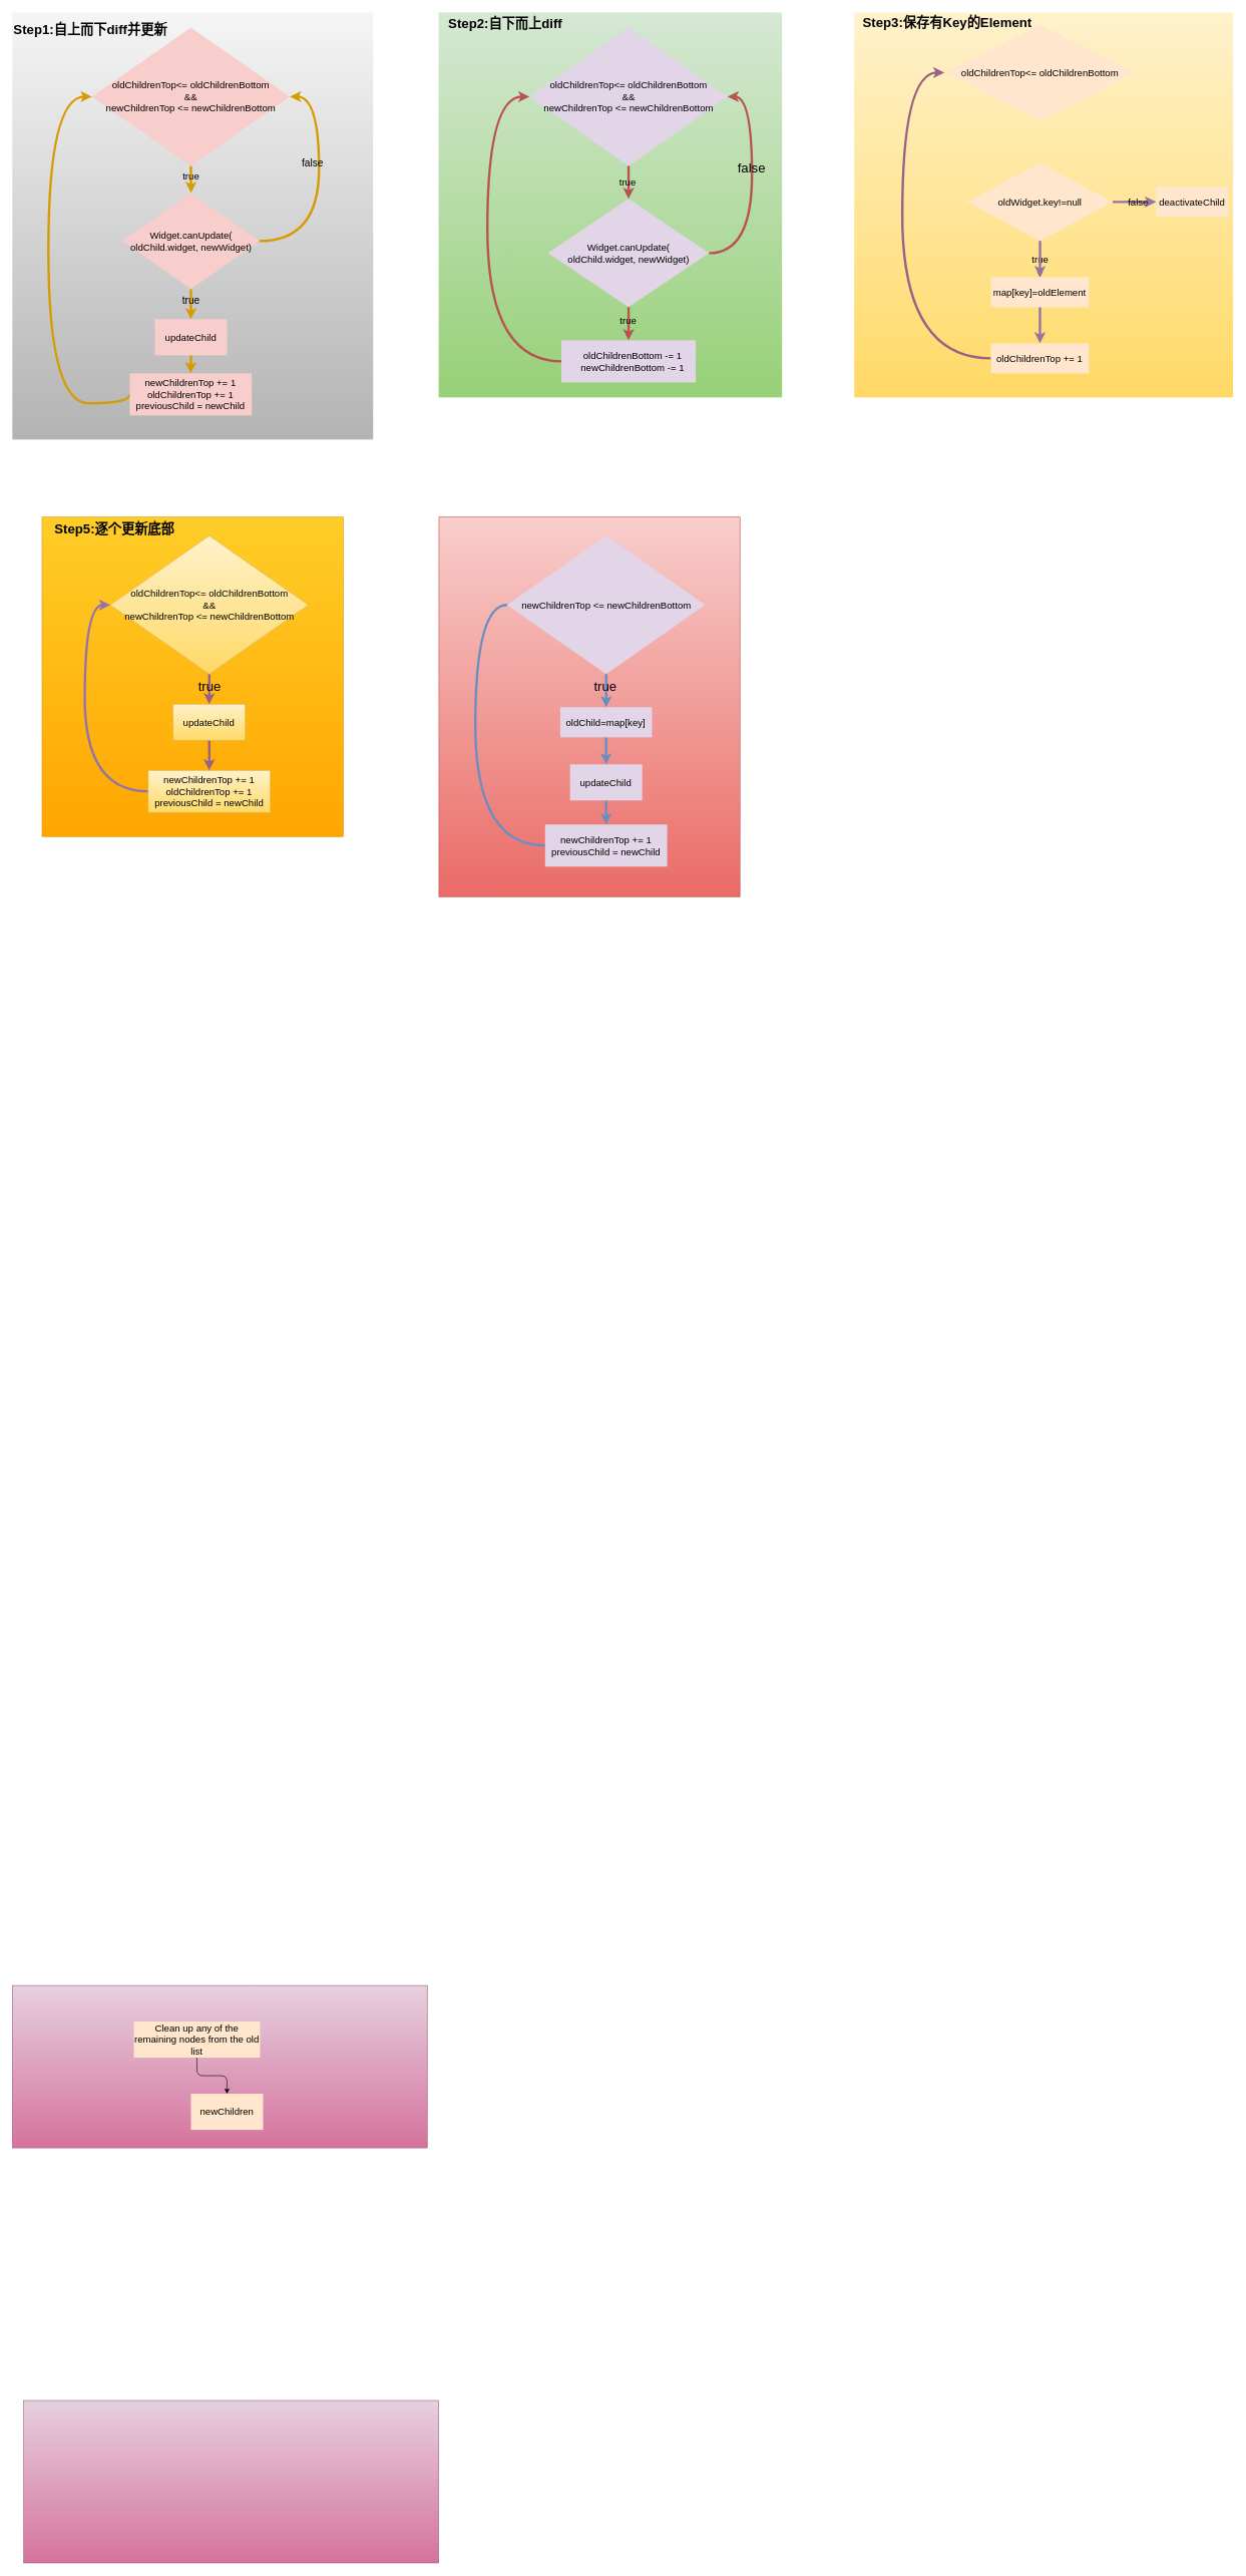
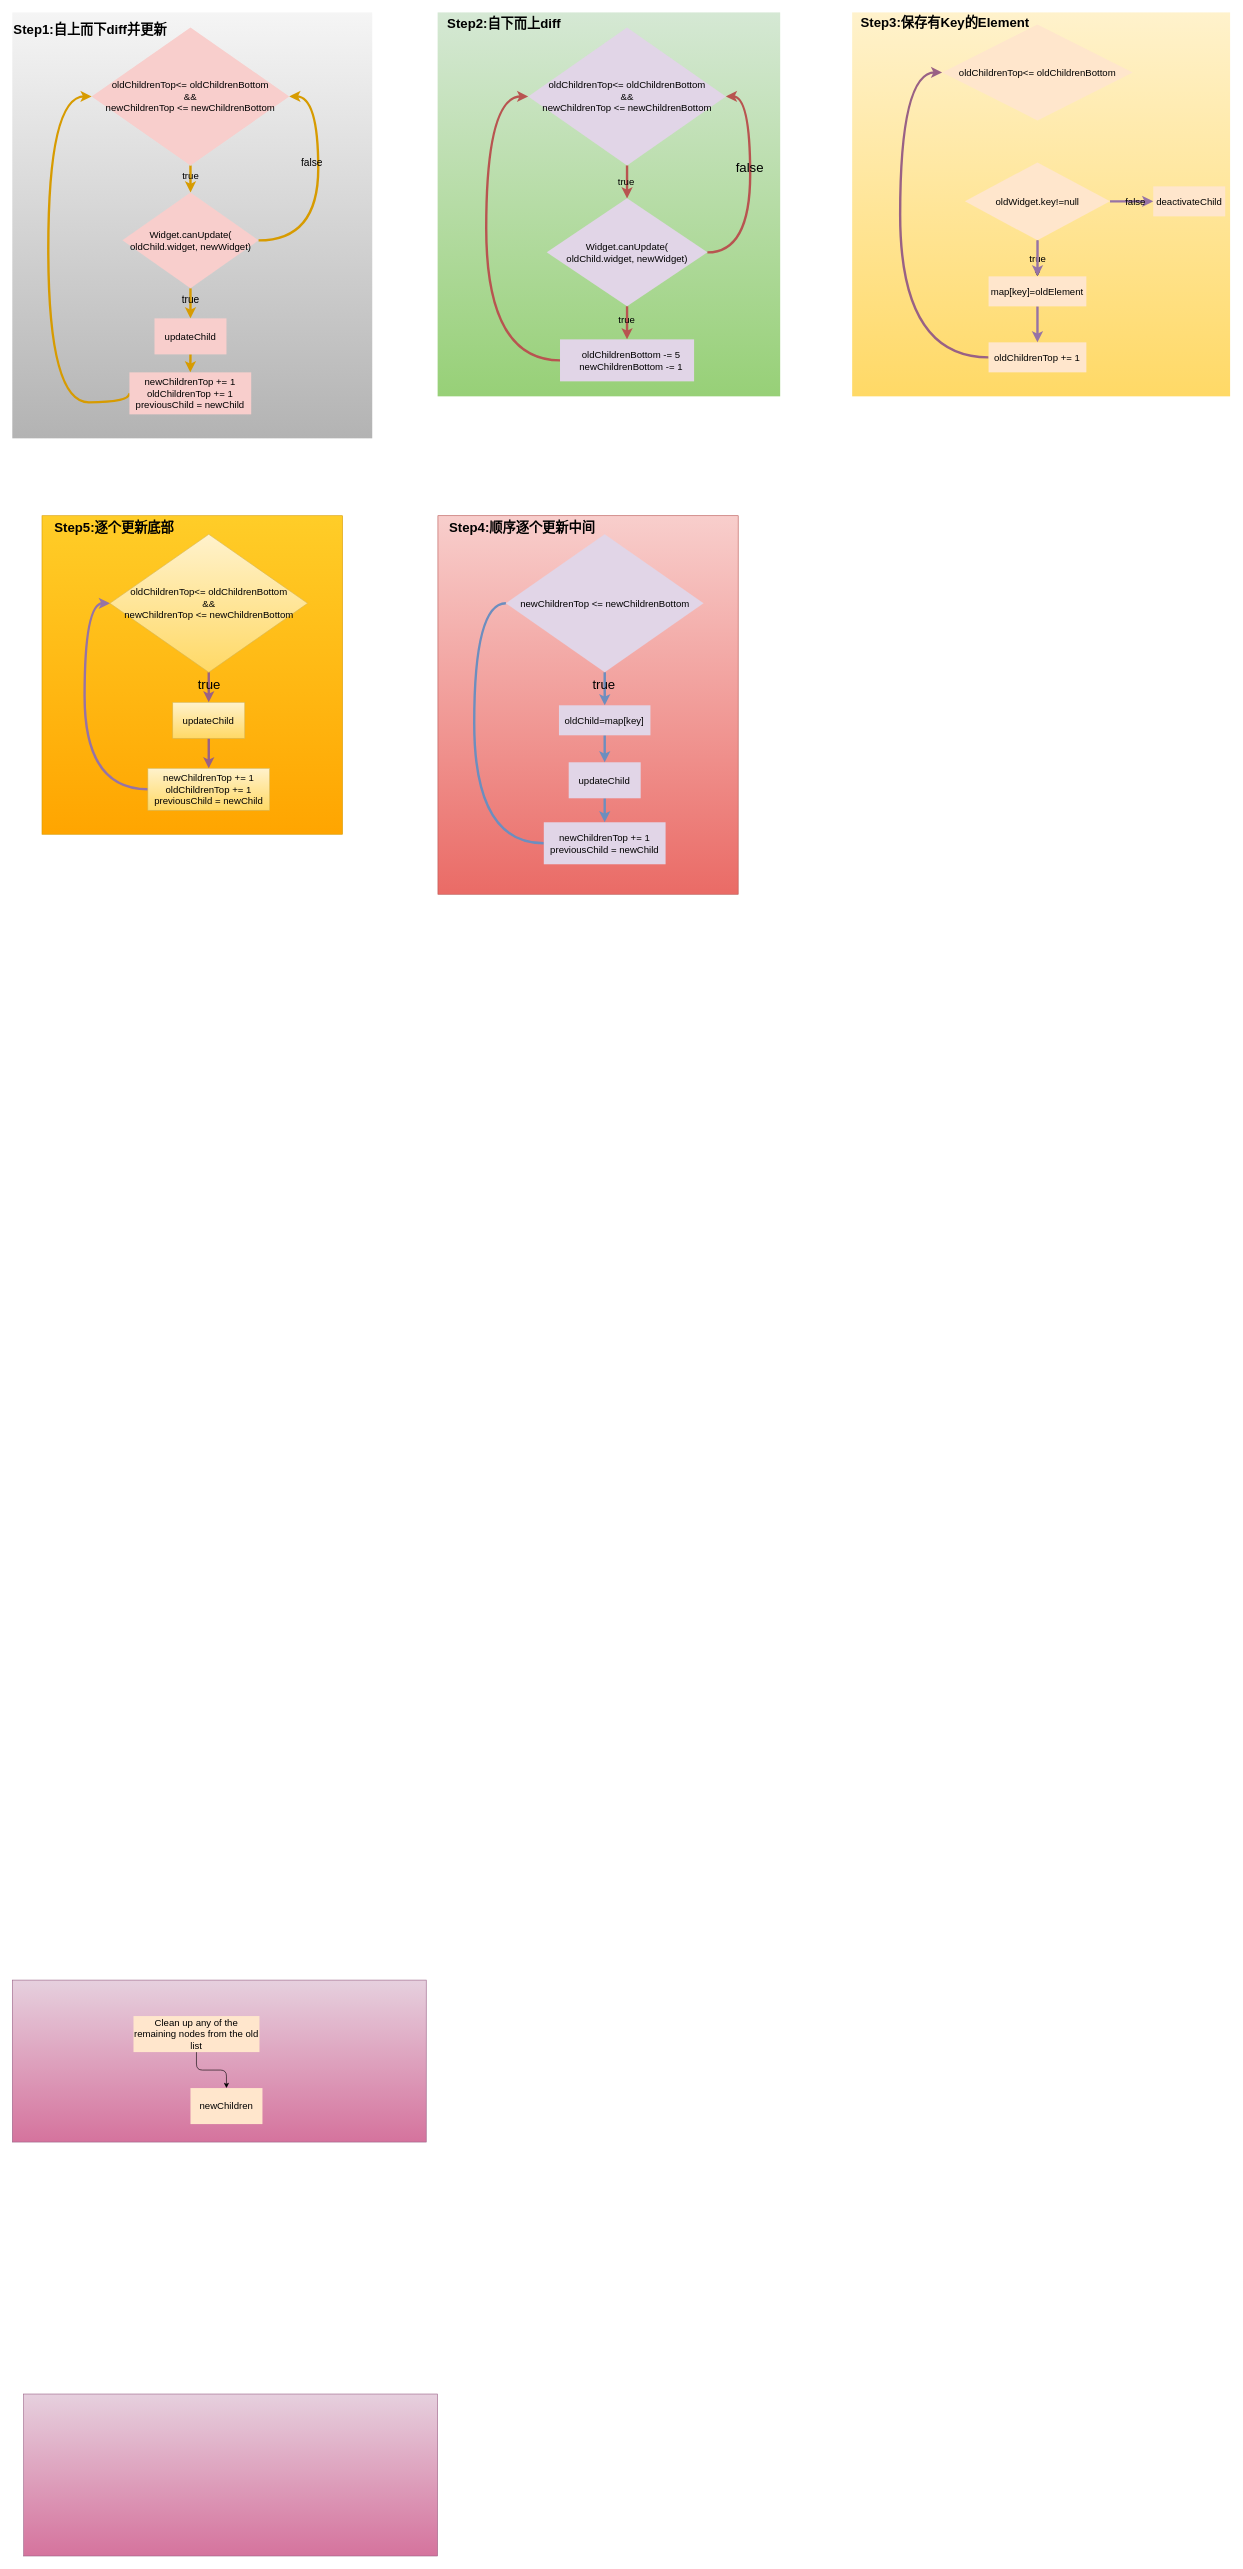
- <mxCell id="50" value="&lt;div&gt;&amp;nbsp; &amp;nbsp;oldChildrenBottom -= 1&lt;/div&gt;&lt;div&gt;&amp;nbsp; &amp;nbsp;newChildrenBottom -= 1&lt;/div&gt;" style="whiteSpace=wrap;html=1;fontSize=16;labelBackgroundColor=none;fillColor=#e1d5e7;strokeColor=none;" parent="1" vertex="1"><mxGeometry x="933" y="565" width="223.5" height="70" as="geometry" /></mxCell>
+ <mxCell id="50" value="&lt;div&gt;&amp;nbsp; &amp;nbsp;oldChildrenBottom -= 5&lt;/div&gt;&lt;div&gt;&amp;nbsp; &amp;nbsp;newChildrenBottom -= 1&lt;/div&gt;" style="whiteSpace=wrap;html=1;fontSize=16;labelBackgroundColor=none;fillColor=#e1d5e7;strokeColor=none;" parent="1" vertex="1"><mxGeometry x="933" y="565" width="223.5" height="70" as="geometry" /></mxCell>
+ <mxCell id="64" value="Step4:顺序逐个更新中间" style="text;html=1;strokeColor=none;fillColor=none;align=center;verticalAlign=middle;whiteSpace=wrap;rounded=0;labelBackgroundColor=none;fontSize=22;fontStyle=1" parent="1" vertex="1"><mxGeometry x="740" y="870" width="260" height="20" as="geometry" /></mxCell>
